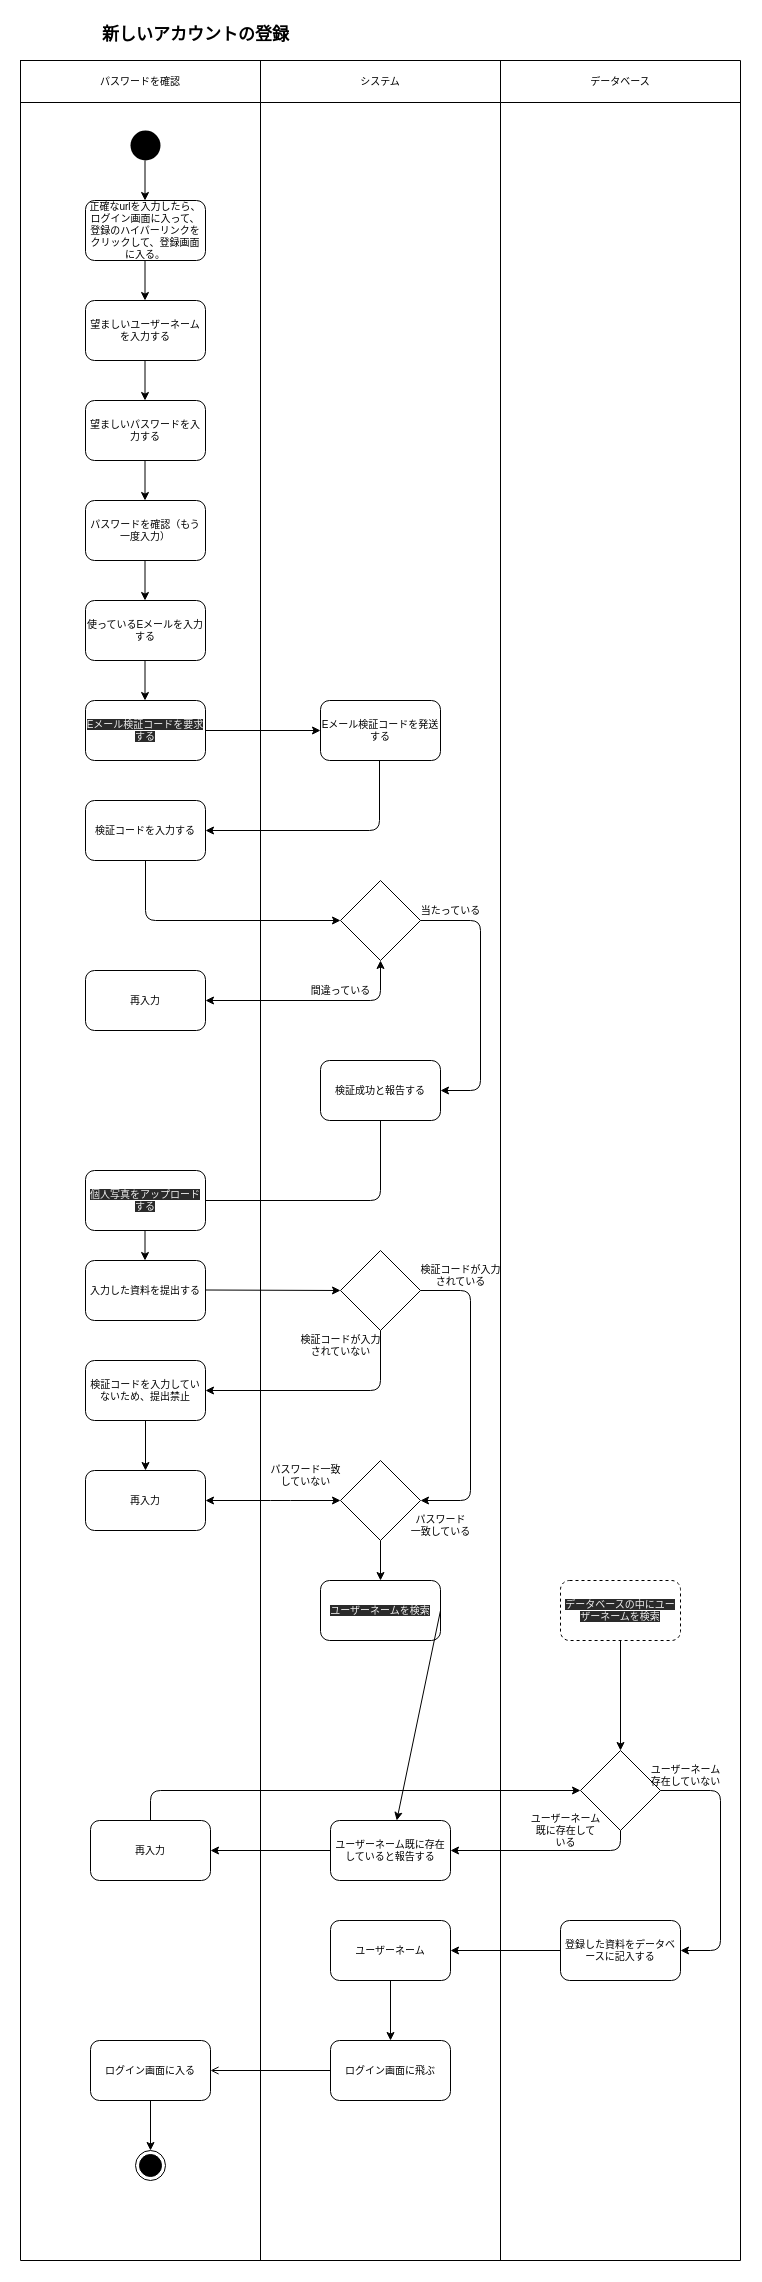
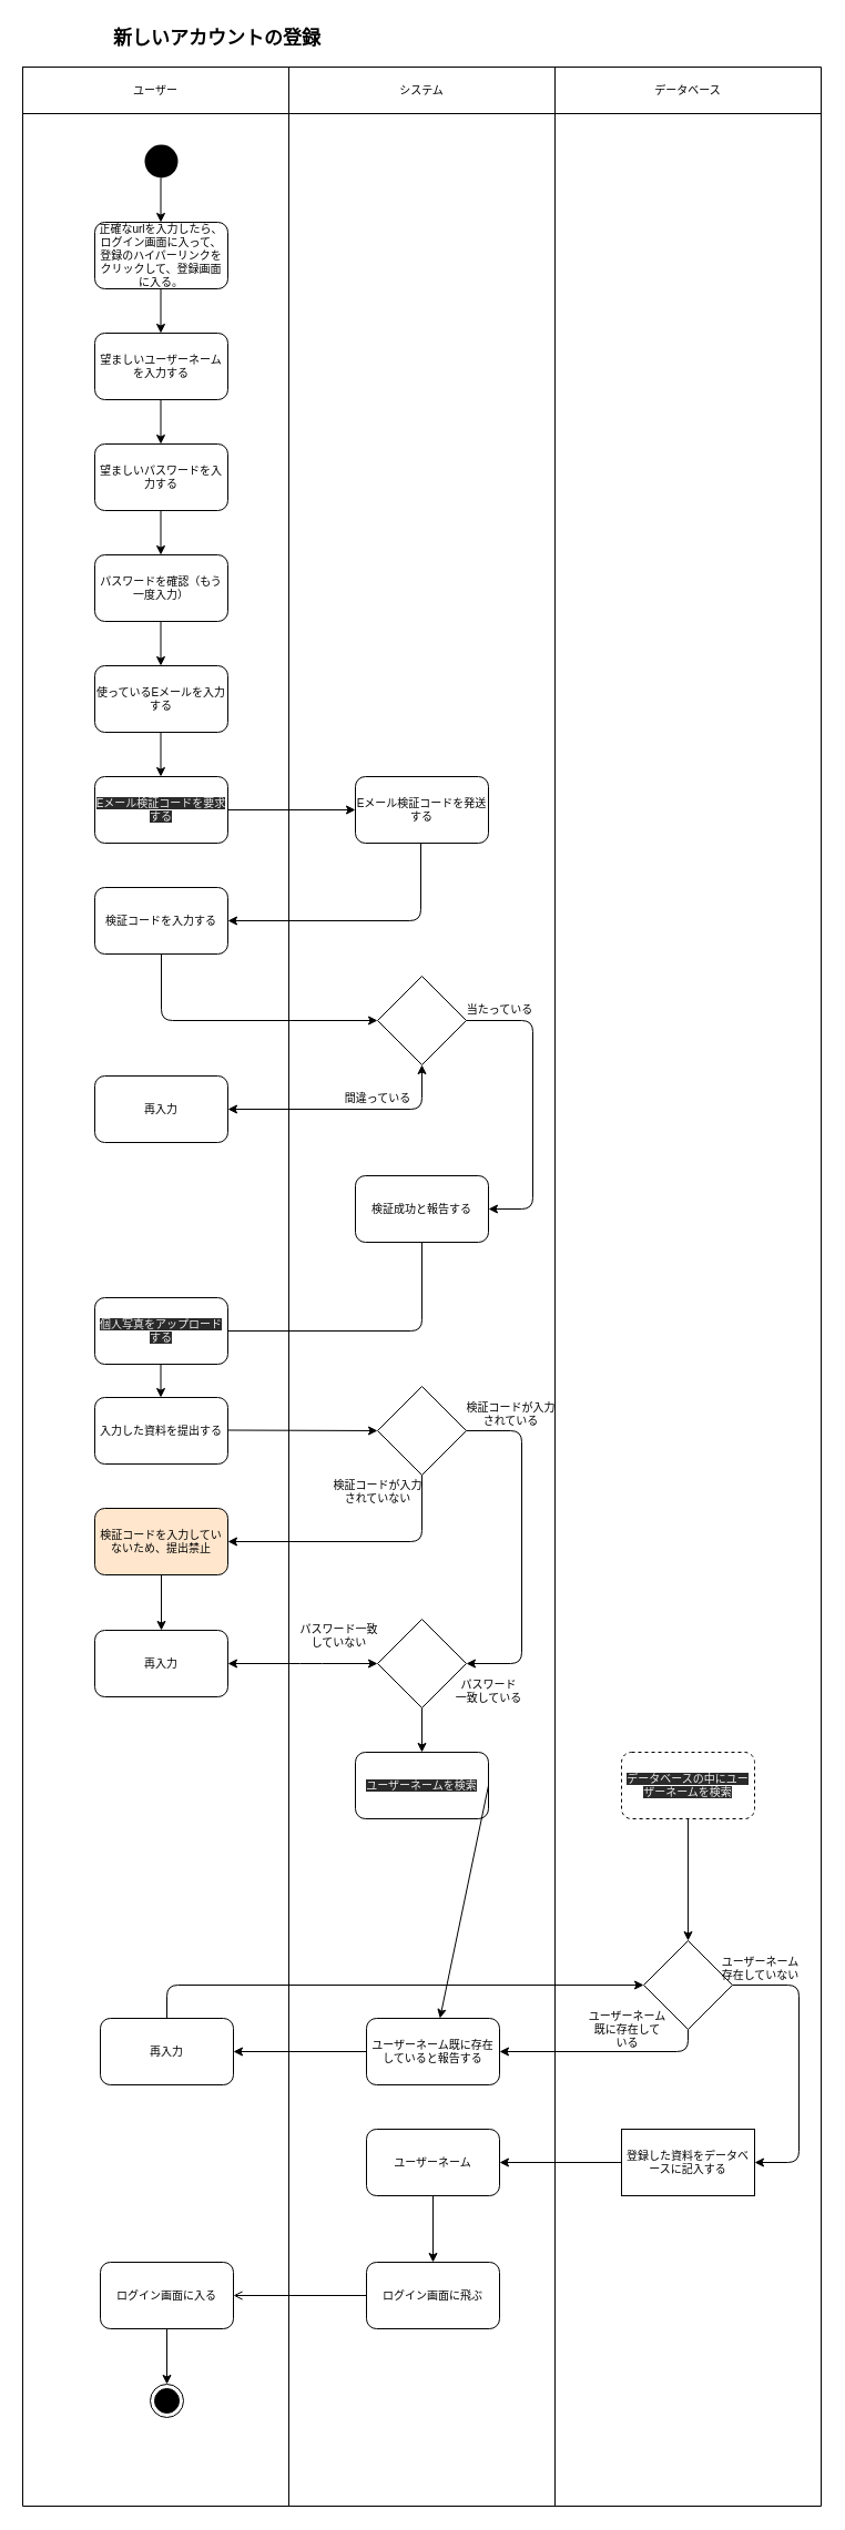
- <mxCell id="5" value="パスワードを確認" style="shape=partialRectangle;html=1;whiteSpace=wrap;connectable=0;overflow=hidden;fillColor=none;top=0;left=0;bottom=0;right=0;pointerEvents=1;fontSize=10;" vertex="1" parent="4"><mxGeometry width="240" height="42" as="geometry"><mxRectangle width="240" height="42" as="alternateBounds" /></mxGeometry></mxCell>
+ <mxCell id="5" value="ユーザー" style="shape=partialRectangle;html=1;whiteSpace=wrap;connectable=0;overflow=hidden;fillColor=none;top=0;left=0;bottom=0;right=0;pointerEvents=1;fontSize=10;" vertex="1" parent="4"><mxGeometry width="240" height="42" as="geometry"><mxRectangle width="240" height="42" as="alternateBounds" /></mxGeometry></mxCell>
- <mxCell id="71" value="検証コードを入力していないため、提出禁止" style="rounded=1;whiteSpace=wrap;html=1;fontSize=10;" vertex="1" parent="1"><mxGeometry x="85" y="1360" width="120" height="60" as="geometry" /></mxCell>
+ <mxCell id="71" value="検証コードを入力していないため、提出禁止" style="rounded=1;whiteSpace=wrap;html=1;fontSize=10;fillColor=#ffe6cc;" vertex="1" parent="1"><mxGeometry x="85" y="1360" width="120" height="60" as="geometry" /></mxCell>
- <mxCell id="46" value="登録した資料をデータベースに記入する" style="rounded=1;whiteSpace=wrap;html=1;fontSize=10;" vertex="1" parent="1"><mxGeometry x="560" y="1920" width="120" height="60" as="geometry" /></mxCell>
+ <mxCell id="46" value="登録した資料をデータベースに記入する" style="whiteSpace=wrap;html=1;fontSize=10;rounded=0;" vertex="1" parent="1"><mxGeometry x="560" y="1920" width="120" height="60" as="geometry" /></mxCell>
